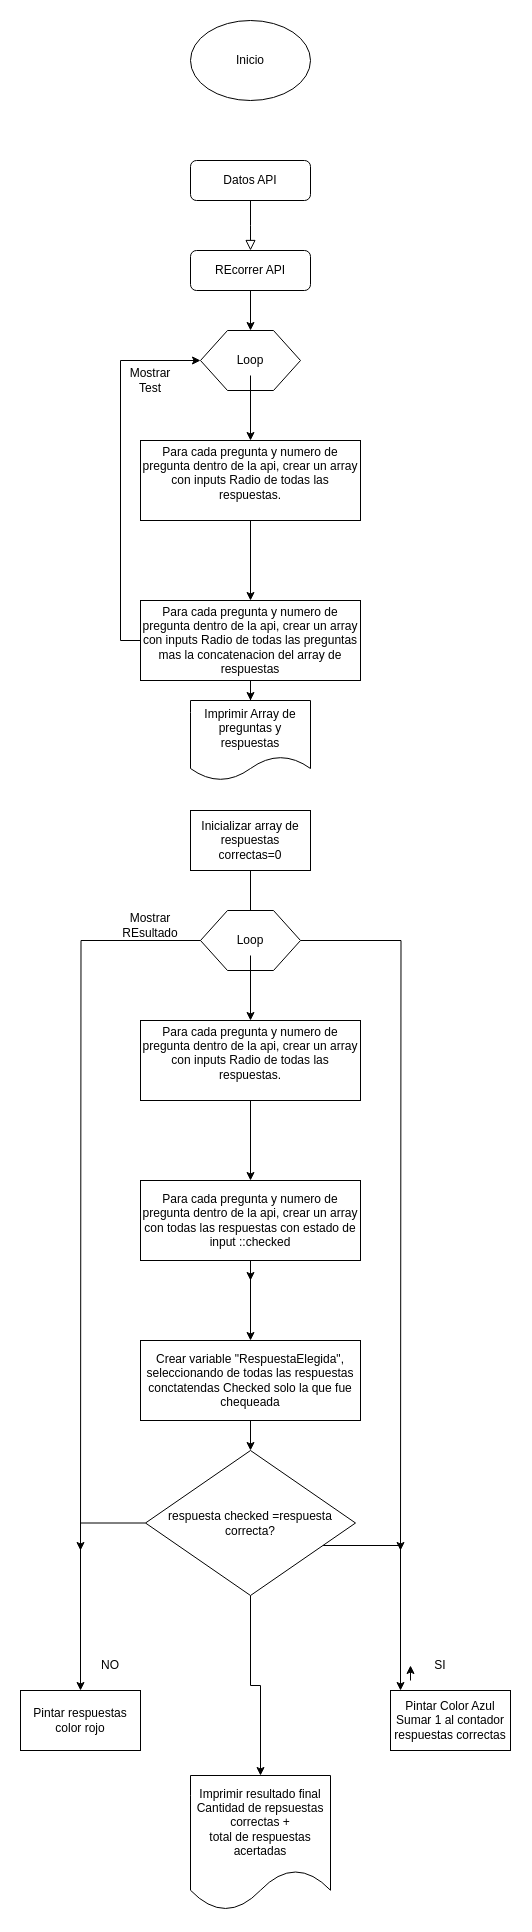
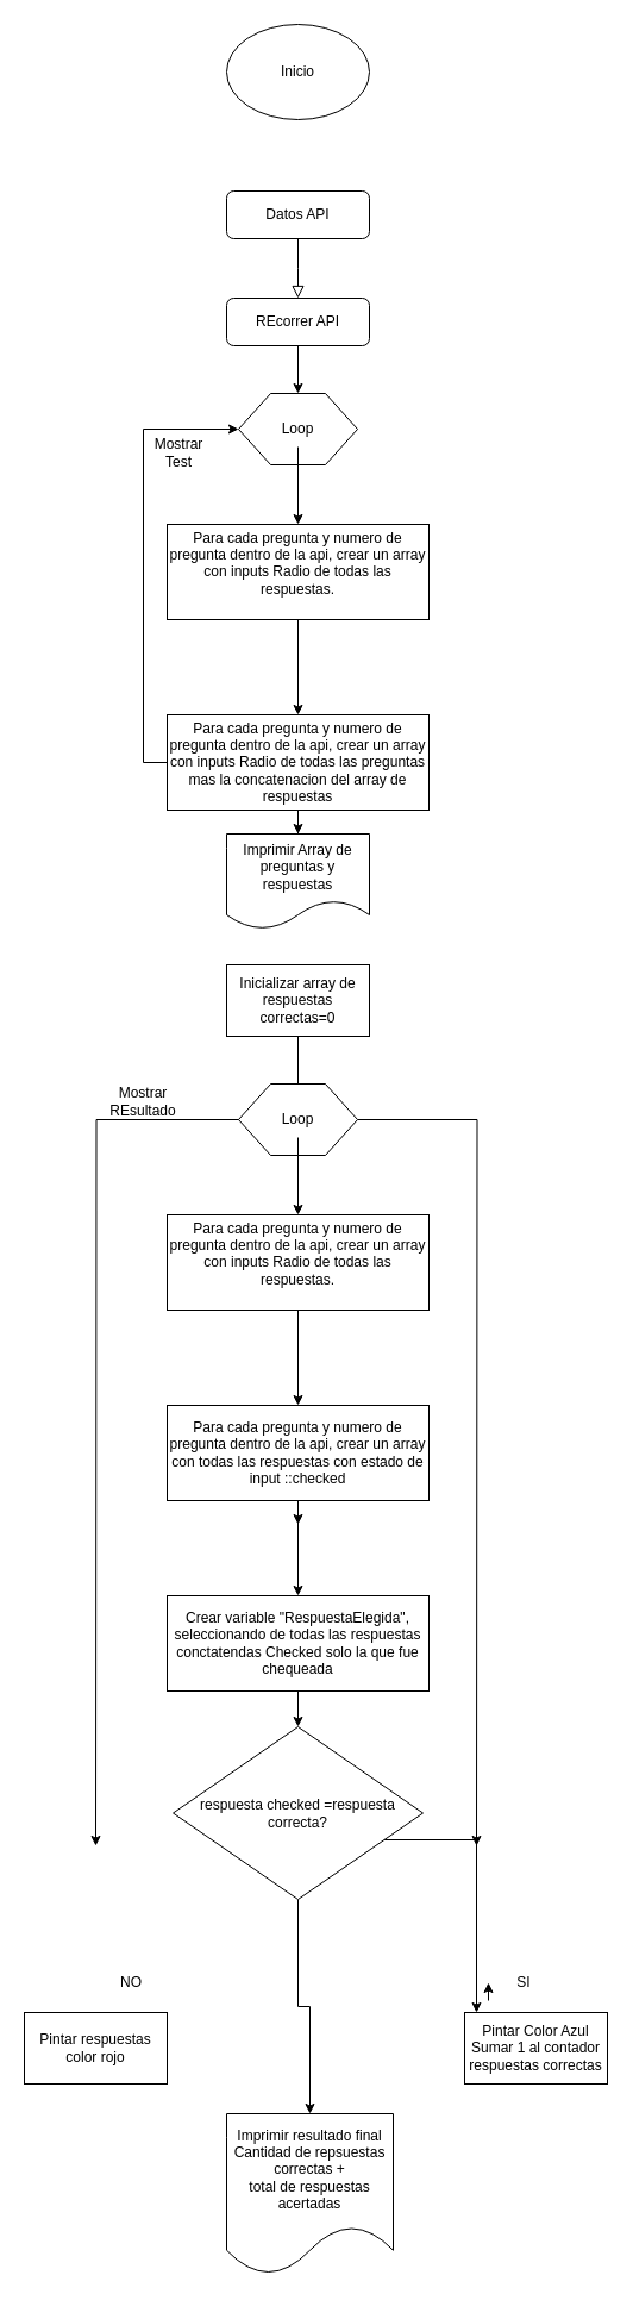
- <mxCell id="29" value="Mostrar&lt;br&gt;REsultado" style="text;html=1;strokeColor=none;fillColor=none;align=center;verticalAlign=middle;whiteSpace=wrap;rounded=0;" vertex="1" parent="1"><mxGeometry x="120" y="910" width="60" height="30" as="geometry" /></mxCell>
+ <mxCell id="29" value="Mostrar&lt;br&gt;REsultado" style="text;html=1;strokeColor=none;fillColor=none;align=center;verticalAlign=middle;whiteSpace=wrap;rounded=0;" vertex="1" parent="1"><mxGeometry x="90" y="910" width="60" height="30" as="geometry" /></mxCell>
- <mxCell id="33" value="" style="edgeStyle=orthogonalEdgeStyle;rounded=0;orthogonalLoop=1;jettySize=auto;html=1;" edge="1" parent="1" source="35" target="37"><mxGeometry relative="1" as="geometry" /></mxCell>
